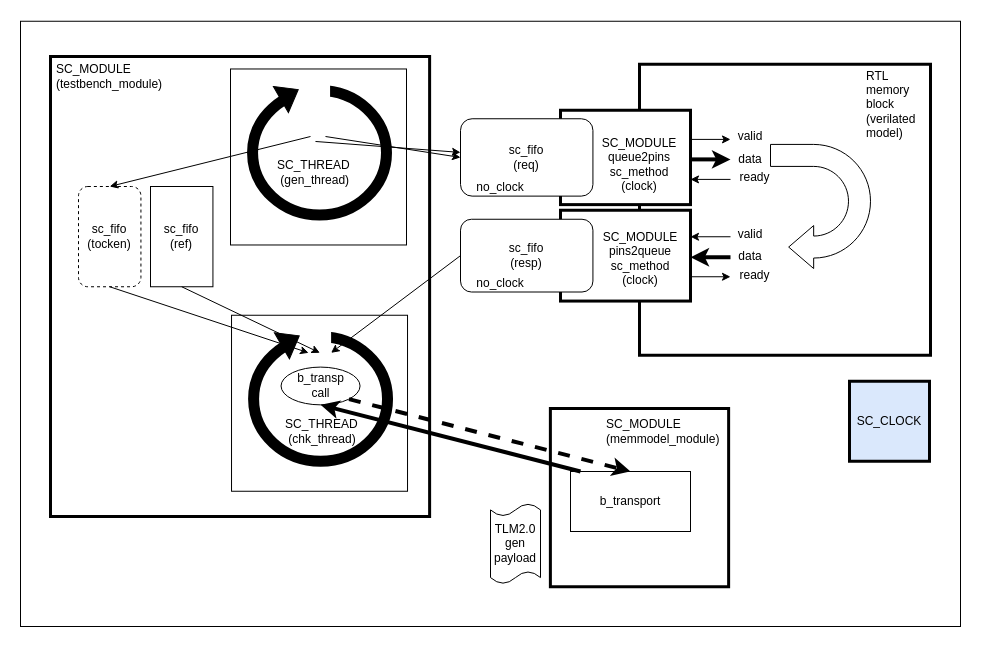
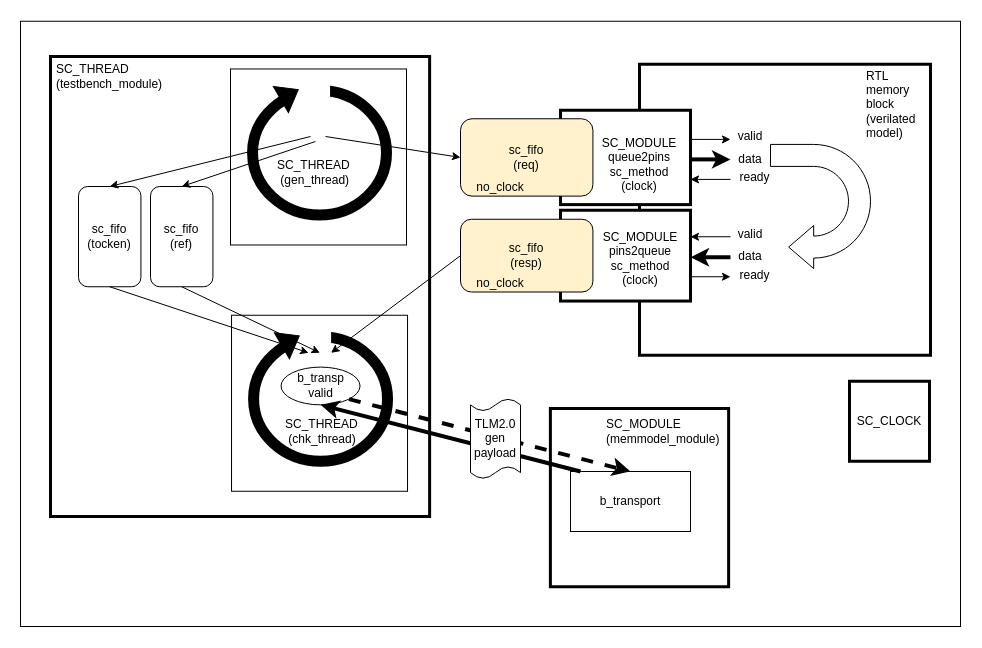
- <mxCell id="12" value="SC_MODULE (testbench_module)" style="text;strokeColor=none;fillColor=none;align=left;verticalAlign=middle;spacingLeft=4;spacingRight=4;overflow=hidden;points=[[0,0.5],[1,0.5]];portConstraint=eastwest;rotatable=0;whiteSpace=wrap;html=1;" parent="1" vertex="1"><mxGeometry x="50" y="56" width="130" height="39.5" as="geometry" /></mxCell>
+ <mxCell id="12" value="SC_THREAD (testbench_module)" style="text;strokeColor=none;fillColor=none;align=left;verticalAlign=middle;spacingLeft=4;spacingRight=4;overflow=hidden;points=[[0,0.5],[1,0.5]];portConstraint=eastwest;rotatable=0;whiteSpace=wrap;html=1;" parent="1" vertex="1"><mxGeometry x="50" y="56" width="130" height="39.5" as="geometry" /></mxCell>
- <mxCell id="47" value="" style="endArrow=classic;html=1;rounded=0;exitX=0.41;exitY=-0.018;exitDx=0;exitDy=0;exitPerimeter=0;" parent="1" source="11" target="15" edge="1"><mxGeometry width="50" height="50" relative="1" as="geometry"><mxPoint x="118.25" y="129.65" as="sourcePoint" /><mxPoint x="207.25" y="157.65" as="targetPoint" /></mxGeometry></mxCell>
+ <mxCell id="47" value="" style="endArrow=classic;html=1;rounded=0;entryX=0.5;entryY=0;entryDx=0;entryDy=0;exitX=0.41;exitY=-0.018;exitDx=0;exitDy=0;exitPerimeter=0;" parent="1" source="11" target="45" edge="1"><mxGeometry width="50" height="50" relative="1" as="geometry"><mxPoint x="118.25" y="129.65" as="sourcePoint" /><mxPoint x="207.25" y="157.65" as="targetPoint" /></mxGeometry></mxCell>
- <mxCell id="15" value="sc_fifo&lt;div&gt;(req)&lt;/div&gt;" style="rounded=1;whiteSpace=wrap;html=1;" parent="1" vertex="1"><mxGeometry x="460" y="118.25" width="132.43" height="77.37" as="geometry" /></mxCell>
+ <mxCell id="15" value="sc_fifo&lt;div&gt;(req)&lt;/div&gt;" style="rounded=1;whiteSpace=wrap;html=1;fillColor=#fff2cc;" parent="1" vertex="1"><mxGeometry x="460" y="118.25" width="132.43" height="77.37" as="geometry" /></mxCell>
- <mxCell id="46" value="sc_fifo&lt;div&gt;(tocken)&lt;/div&gt;" style="rounded=1;whiteSpace=wrap;html=1;dashed=1;" parent="1" vertex="1"><mxGeometry x="78" y="186" width="62.43" height="100.25" as="geometry" /></mxCell>
+ <mxCell id="46" value="sc_fifo&lt;div&gt;(tocken)&lt;/div&gt;" style="rounded=1;whiteSpace=wrap;html=1;" parent="1" vertex="1"><mxGeometry x="78" y="186" width="62.43" height="100.25" as="geometry" /></mxCell>
- <mxCell id="45" value="sc_fifo&lt;div&gt;(ref)&lt;/div&gt;" style="whiteSpace=wrap;html=1;rounded=0;" parent="1" vertex="1"><mxGeometry x="150" y="186" width="62.43" height="100.25" as="geometry" /></mxCell>
+ <mxCell id="45" value="sc_fifo&lt;div&gt;(ref)&lt;/div&gt;" style="rounded=1;whiteSpace=wrap;html=1;" parent="1" vertex="1"><mxGeometry x="150" y="186" width="62.43" height="100.25" as="geometry" /></mxCell>
- <mxCell id="17" value="sc_fifo&lt;div&gt;(resp)&lt;/div&gt;" style="rounded=1;whiteSpace=wrap;html=1;" parent="1" vertex="1"><mxGeometry x="460" y="218.75" width="132.43" height="72.75" as="geometry" /></mxCell>
+ <mxCell id="17" value="sc_fifo&lt;div&gt;(resp)&lt;/div&gt;" style="rounded=1;whiteSpace=wrap;html=1;fillColor=#fff2cc;" parent="1" vertex="1"><mxGeometry x="460" y="218.75" width="132.43" height="72.75" as="geometry" /></mxCell>
- <mxCell id="43" value="b_transp&lt;div&gt;call&lt;/div&gt;" style="ellipse;whiteSpace=wrap;html=1;strokeWidth=1;" parent="1" vertex="1"><mxGeometry x="280.56" y="366.6" width="79" height="37.75" as="geometry" /></mxCell>
+ <mxCell id="43" value="b_transp&lt;div&gt;valid&lt;/div&gt;" style="ellipse;whiteSpace=wrap;html=1;strokeWidth=1;" parent="1" vertex="1"><mxGeometry x="280.56" y="366.6" width="79" height="37.75" as="geometry" /></mxCell>
- <mxCell id="37" value="SC_CLOCK" style="whiteSpace=wrap;html=1;aspect=fixed;strokeWidth=3;fillColor=#dae8fc;" parent="1" vertex="1"><mxGeometry x="849" y="380.75" width="80" height="80" as="geometry" /></mxCell>
+ <mxCell id="37" value="SC_CLOCK" style="whiteSpace=wrap;html=1;aspect=fixed;strokeWidth=3;" parent="1" vertex="1"><mxGeometry x="849" y="380.75" width="80" height="80" as="geometry" /></mxCell>
- <mxCell id="53" value="TLM2.0&lt;div&gt;gen payload&lt;/div&gt;" style="shape=tape;whiteSpace=wrap;html=1;size=0.154;" parent="1" vertex="1"><mxGeometry x="490" y="503.25" width="50" height="80" as="geometry" /></mxCell>
+ <mxCell id="53" value="TLM2.0&lt;div&gt;gen payload&lt;/div&gt;" style="shape=tape;whiteSpace=wrap;html=1;size=0.154;" parent="1" vertex="1"><mxGeometry x="470" y="398.25" width="50" height="80" as="geometry" /></mxCell>
